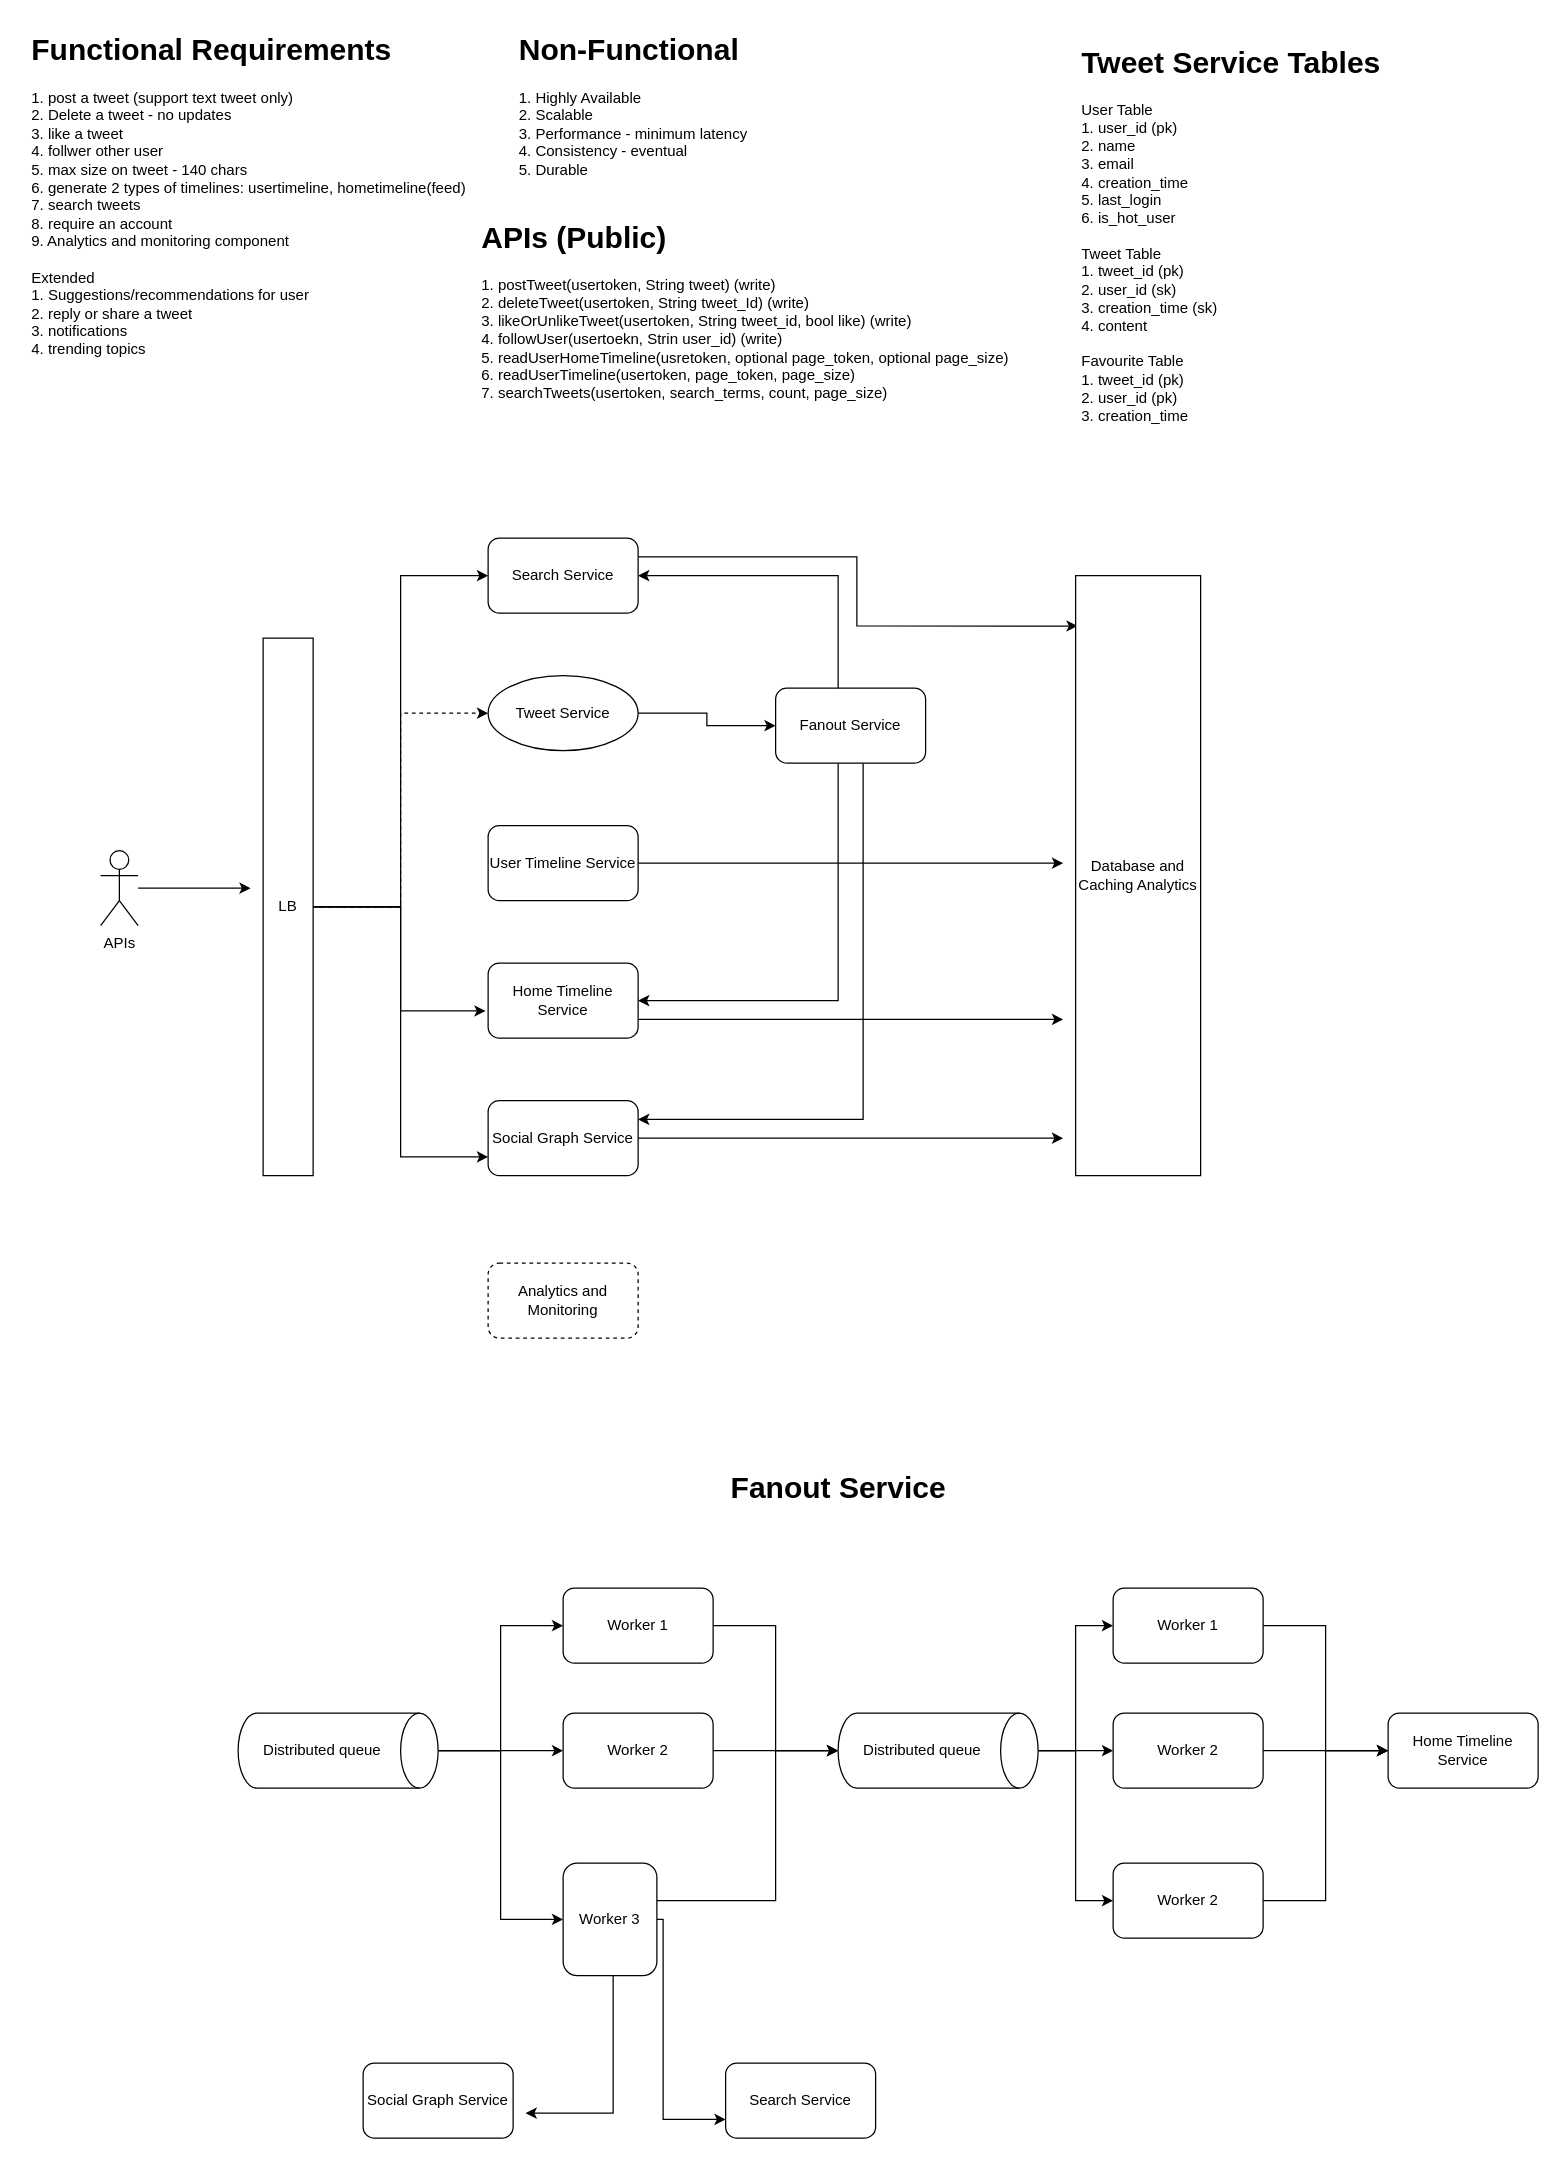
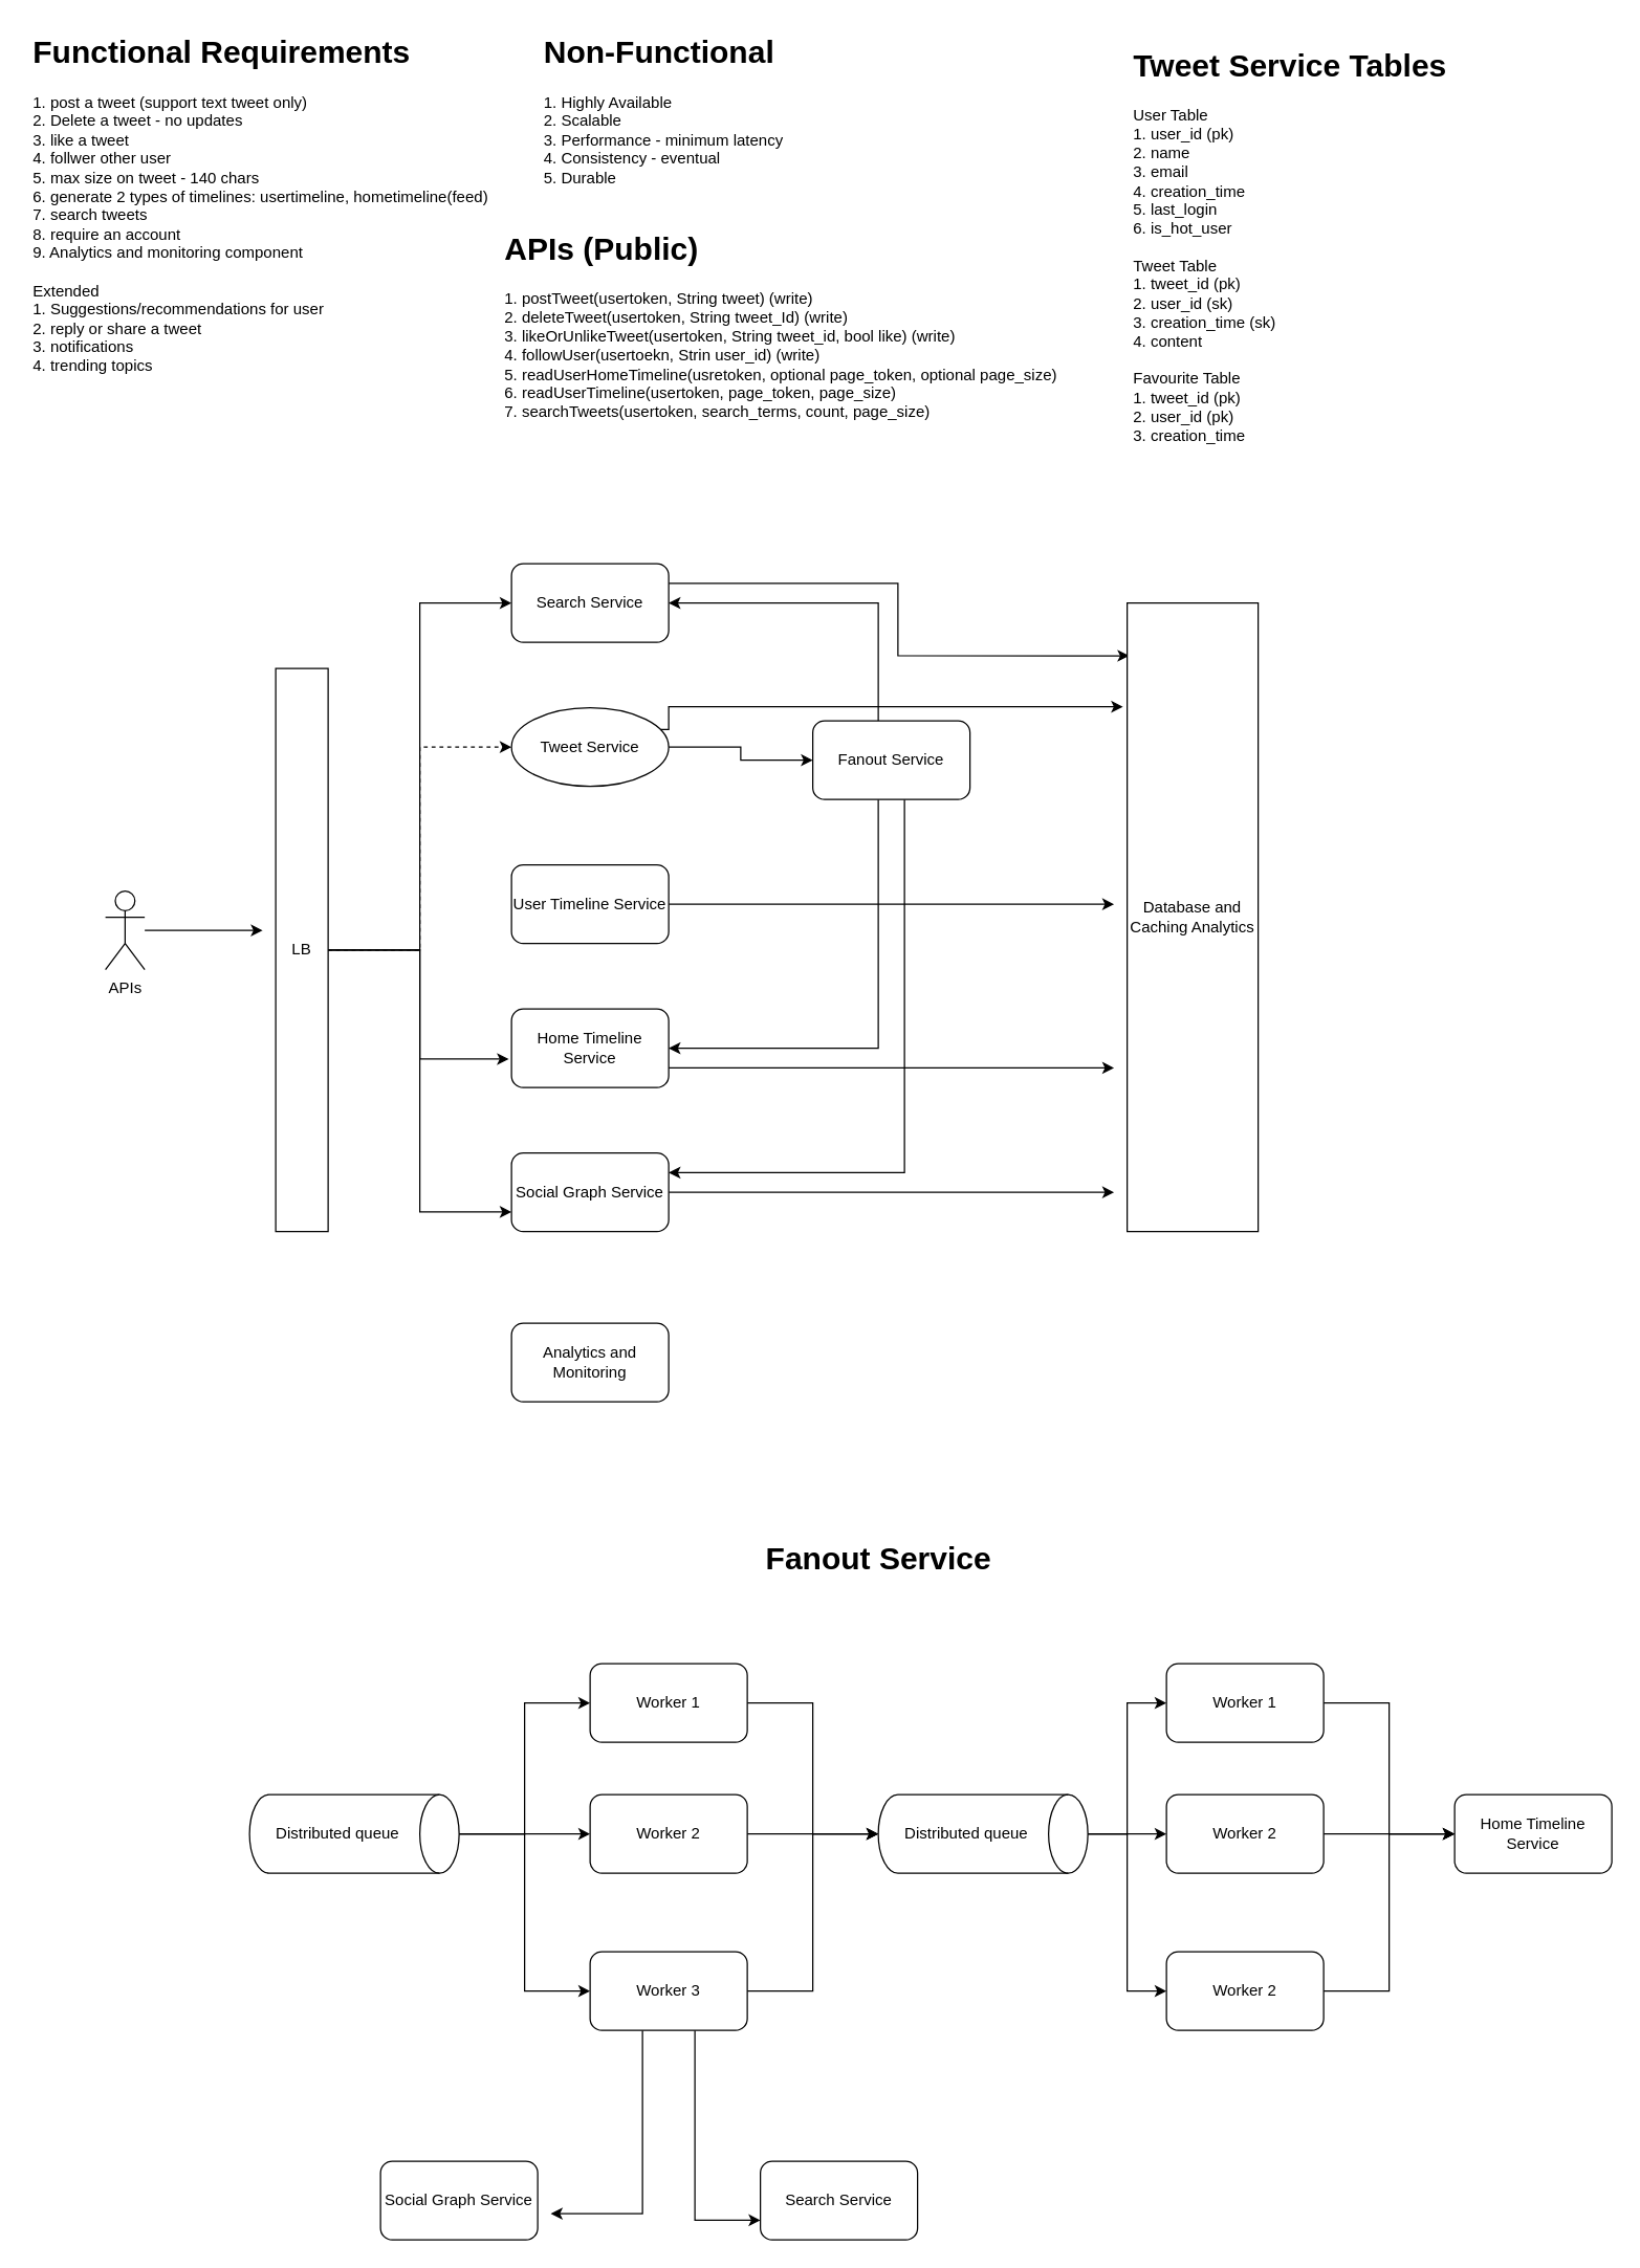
+ <mxCell id="15" style="edgeStyle=orthogonalEdgeStyle;rounded=0;orthogonalLoop=1;jettySize=auto;html=1;exitX=1;exitY=0.25;exitDx=0;exitDy=0;entryX=0.165;entryY=1.032;entryDx=0;entryDy=0;entryPerimeter=0;" edge="1" parent="1" source="16" target="24"><mxGeometry relative="1" as="geometry"><Array as="points"><mxPoint x="510" y="539" /></Array></mxGeometry></mxCell>
- <mxCell id="23" value="Analytics and Monitoring" style="rounded=1;whiteSpace=wrap;html=1;dashed=1;" vertex="1" parent="1"><mxGeometry x="390" y="1010" width="120" height="60" as="geometry" /></mxCell>
+ <mxCell id="23" value="Analytics and Monitoring" style="rounded=1;whiteSpace=wrap;html=1;" vertex="1" parent="1"><mxGeometry x="390" y="1010" width="120" height="60" as="geometry" /></mxCell>
- <mxCell id="41" value="Worker 3" style="rounded=1;whiteSpace=wrap;html=1;" vertex="1" parent="1"><mxGeometry x="450" y="1490" width="75" height="90" as="geometry" /></mxCell>
+ <mxCell id="41" value="Worker 3" style="rounded=1;whiteSpace=wrap;html=1;" vertex="1" parent="1"><mxGeometry x="450" y="1490" width="120" height="60" as="geometry" /></mxCell>
